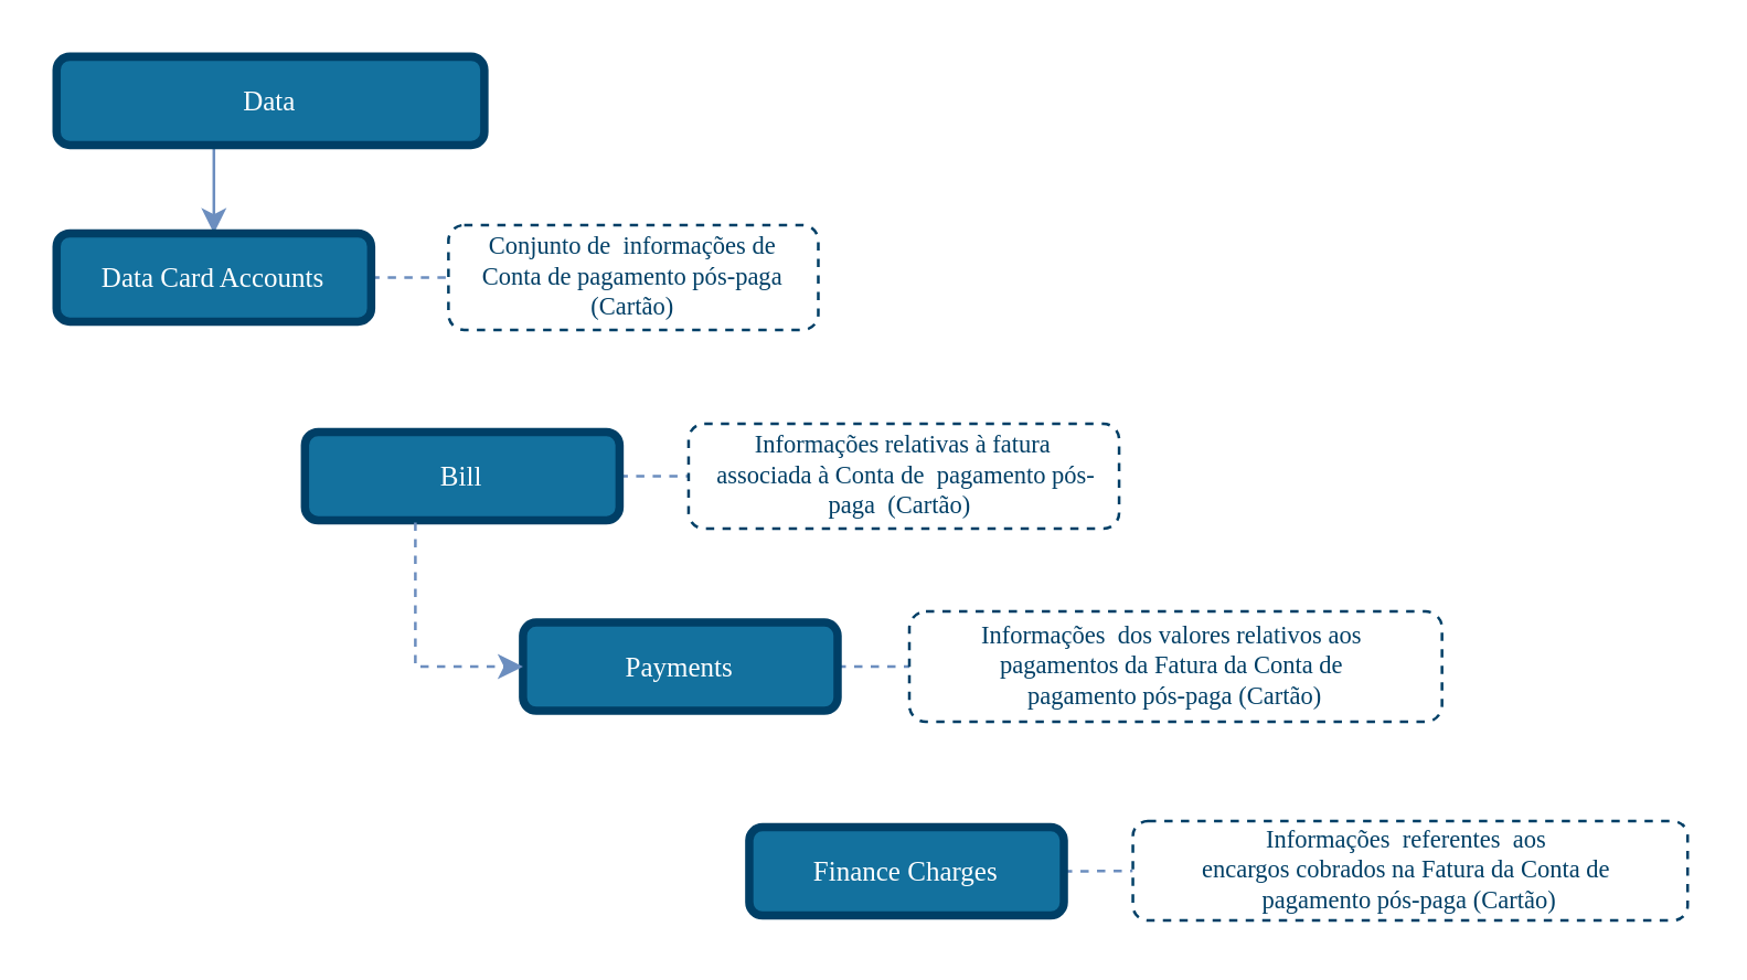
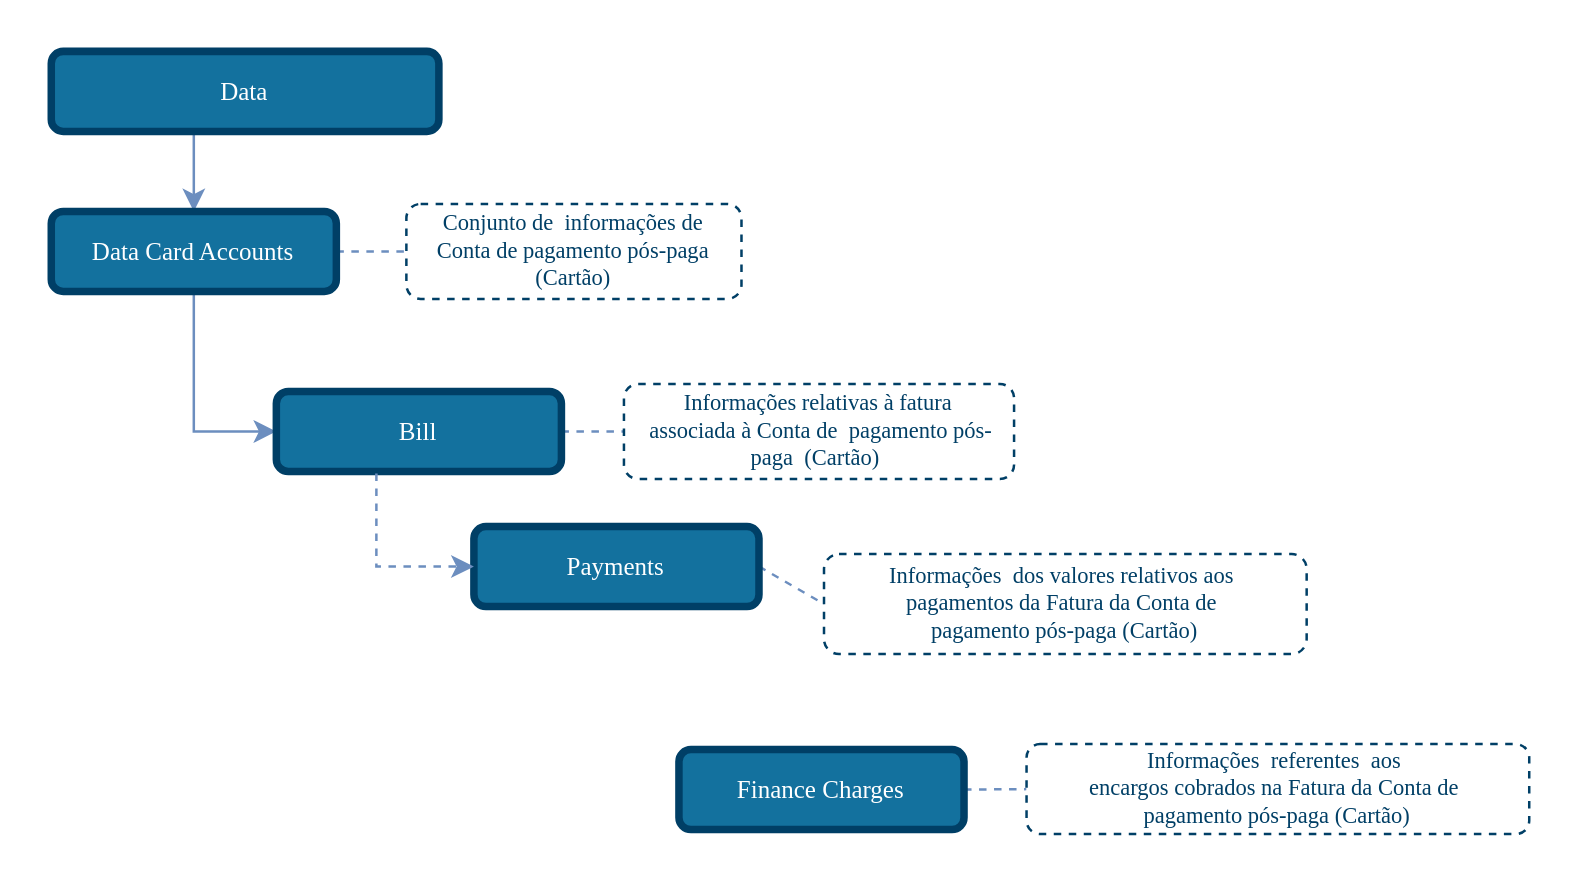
+ <mxCell id="5" style="edgeStyle=orthogonalEdgeStyle;rounded=0;orthogonalLoop=1;jettySize=auto;html=1;exitX=0.5;exitY=1;exitDx=0;exitDy=0;entryX=0;entryY=0.5;entryDx=0;entryDy=0;strokeColor=#6C8EBF;endArrow=classic;endFill=1;" parent="1" source="9" target="10" edge="1"><mxGeometry relative="1" as="geometry" /></mxCell>
- <mxCell id="13" value="Payments" style="rounded=1;whiteSpace=wrap;html=1;comic=0;shadow=0;backgroundOutline=0;snapToPoint=0;fixDash=0;strokeWidth=3;fontFamily=Verdana;fontStyle=0;labelBackgroundColor=none;labelBorderColor=none;fontSize=10;fillColor=#13719E;strokeColor=#003F66;fontColor=#ffffff;" vertex="1" parent="1"><mxGeometry x="189" y="225" width="114" height="32" as="geometry" /></mxCell>
+ <mxCell id="13" value="Payments" style="rounded=1;whiteSpace=wrap;html=1;comic=0;shadow=0;backgroundOutline=0;snapToPoint=0;fixDash=0;strokeWidth=3;fontFamily=Verdana;fontStyle=0;labelBackgroundColor=none;labelBorderColor=none;fontSize=10;fillColor=#13719E;strokeColor=#003F66;fontColor=#ffffff;" vertex="1" parent="1"><mxGeometry x="189" y="210" width="114" height="32" as="geometry" /></mxCell>
